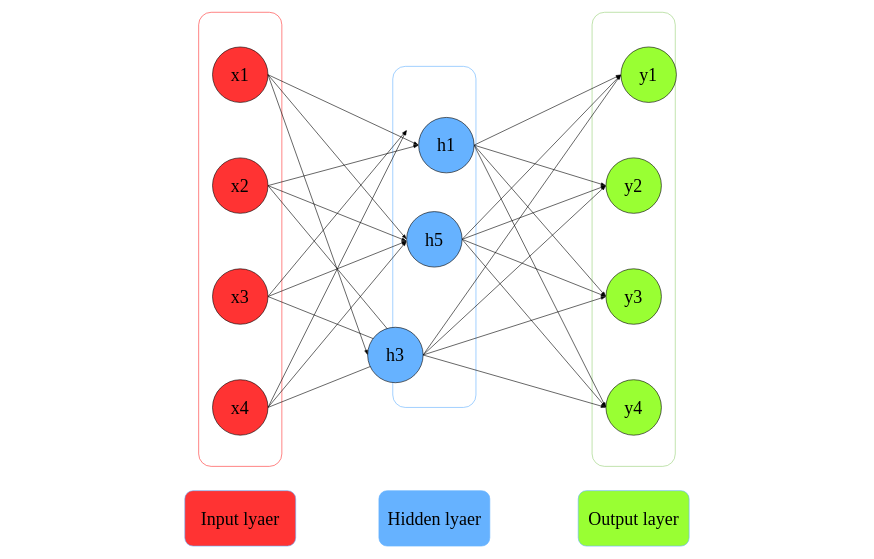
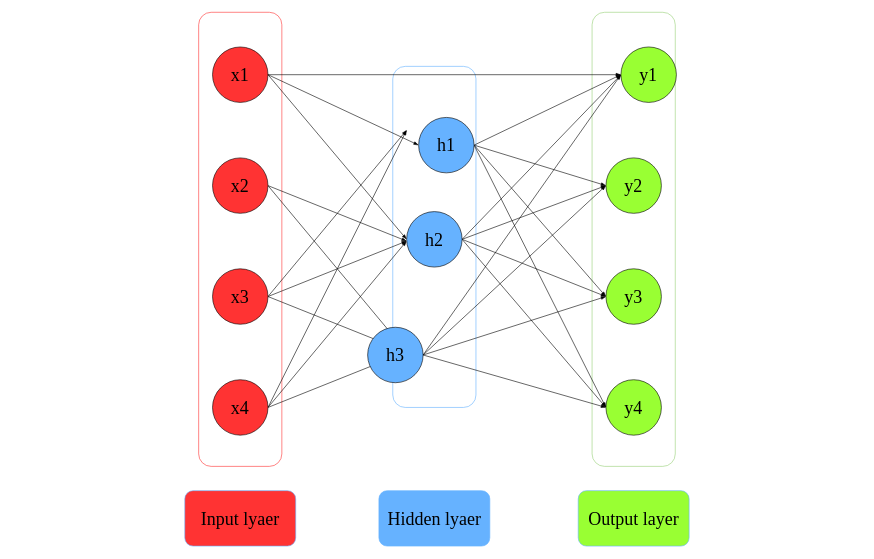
- <mxCell id="28" style="edgeStyle=none;rounded=0;orthogonalLoop=1;jettySize=auto;html=1;exitX=1;exitY=0.5;exitDx=0;exitDy=0;entryX=0;entryY=0.5;entryDx=0;entryDy=0;endArrow=blockThin;endFill=1;fontFamily=Times New Roman;fontSize=30;" edge="1" parent="2" source="9" target="26"><mxGeometry relative="1" as="geometry" /></mxCell>
- <mxCell id="40" style="edgeStyle=none;rounded=0;orthogonalLoop=1;jettySize=auto;html=1;exitX=1;exitY=0.5;exitDx=0;exitDy=0;entryX=0;entryY=0.5;entryDx=0;entryDy=0;endArrow=blockThin;endFill=1;fontFamily=Times New Roman;fontSize=30;" edge="1" parent="2" source="6" target="39"><mxGeometry relative="1" as="geometry" /></mxCell>
+ <mxCell id="40" style="edgeStyle=none;rounded=0;orthogonalLoop=1;jettySize=auto;html=1;exitX=1;exitY=0.5;exitDx=0;exitDy=0;endArrow=blockThin;endFill=1;fontFamily=Times New Roman;fontSize=30;" edge="1" parent="2" source="6" target="18"><mxGeometry relative="1" as="geometry" /></mxCell>
- <mxCell id="33" value="h5" style="ellipse;whiteSpace=wrap;html=1;aspect=fixed;fillColor=#66B2FF;fontFamily=Times New Roman;fontSize=30;" vertex="1" parent="2"><mxGeometry x="369.872" y="332.305" width="92.468" height="92.468" as="geometry" /></mxCell>
+ <mxCell id="33" value="h2" style="ellipse;whiteSpace=wrap;html=1;aspect=fixed;fillColor=#66B2FF;fontFamily=Times New Roman;fontSize=30;" vertex="1" parent="2"><mxGeometry x="369.872" y="332.305" width="92.468" height="92.468" as="geometry" /></mxCell>
